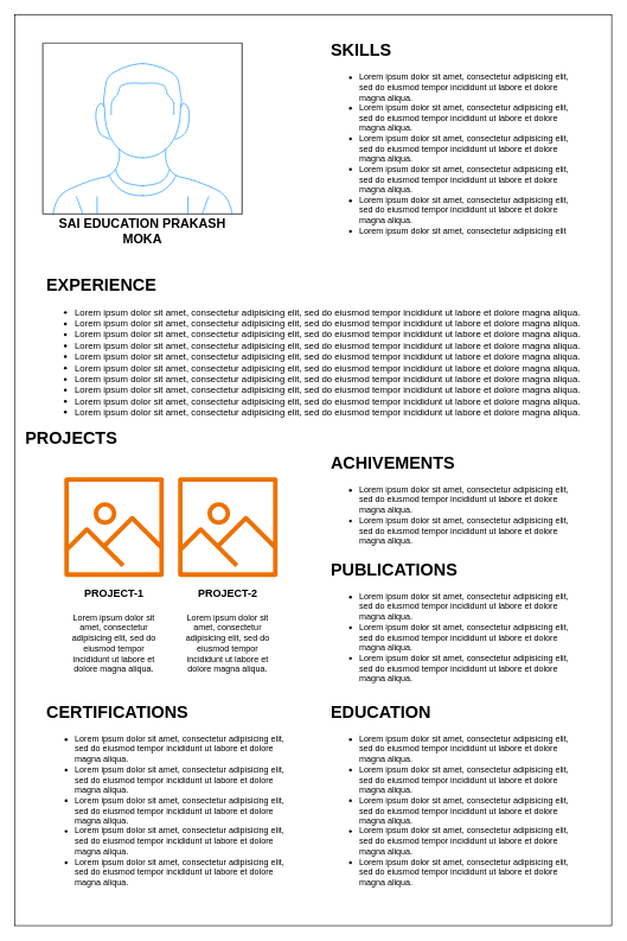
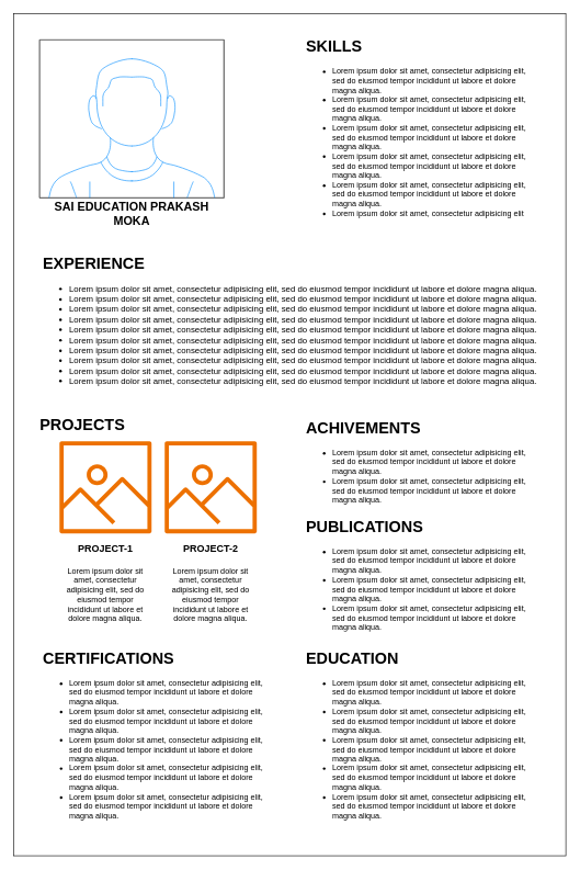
- <mxCell id="7" value="&lt;font style=&quot;font-size: 24px;&quot;&gt;&lt;b&gt;PROJECTS&lt;/b&gt;&lt;/font&gt;" style="text;html=1;strokeColor=none;fillColor=none;align=center;verticalAlign=middle;whiteSpace=wrap;rounded=0;" vertex="1" parent="1"><mxGeometry x="35" y="600" width="130" height="30" as="geometry" /></mxCell>
+ <mxCell id="7" value="&lt;font style=&quot;font-size: 24px;&quot;&gt;&lt;b&gt;PROJECTS&lt;/b&gt;&lt;/font&gt;" style="text;html=1;strokeColor=none;fillColor=none;align=center;verticalAlign=middle;whiteSpace=wrap;rounded=0;" vertex="1" parent="1"><mxGeometry x="60" y="630" width="130" height="30" as="geometry" /></mxCell>
